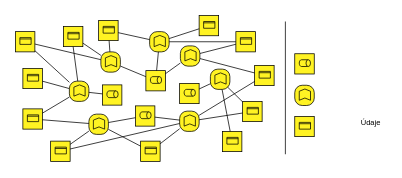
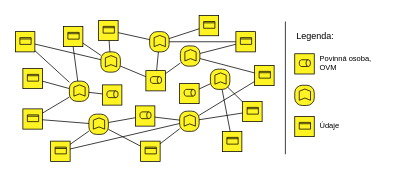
+ <mxCell id="58" value="Legenda:" style="text;strokeColor=none;align=left;fillColor=none;html=1;verticalAlign=middle;whiteSpace=wrap;rounded=0;" vertex="1" parent="1"><mxGeometry x="392.5" y="33" width="60" height="30" as="geometry" /></mxCell>
+ <mxCell id="56" value="Povinná osoba,&amp;nbsp;&lt;div&gt;OVM&lt;/div&gt;" style="text;strokeColor=none;align=left;fillColor=none;html=1;verticalAlign=middle;whiteSpace=wrap;rounded=0;fontSize=10;" vertex="1" parent="1"><mxGeometry x="424" y="67.5" width="90" height="30" as="geometry" /></mxCell>
- <mxCell id="57" value="Údaje" style="text;strokeColor=none;align=left;fillColor=none;html=1;verticalAlign=middle;whiteSpace=wrap;rounded=0;fontSize=10;" vertex="1" parent="1"><mxGeometry x="479" y="146.5" width="44" height="30" as="geometry" /></mxCell>
+ <mxCell id="57" value="Údaje" style="text;strokeColor=none;align=left;fillColor=none;html=1;verticalAlign=middle;whiteSpace=wrap;rounded=0;fontSize=10;" vertex="1" parent="1"><mxGeometry x="424" y="151.5" width="44" height="30" as="geometry" /></mxCell>
